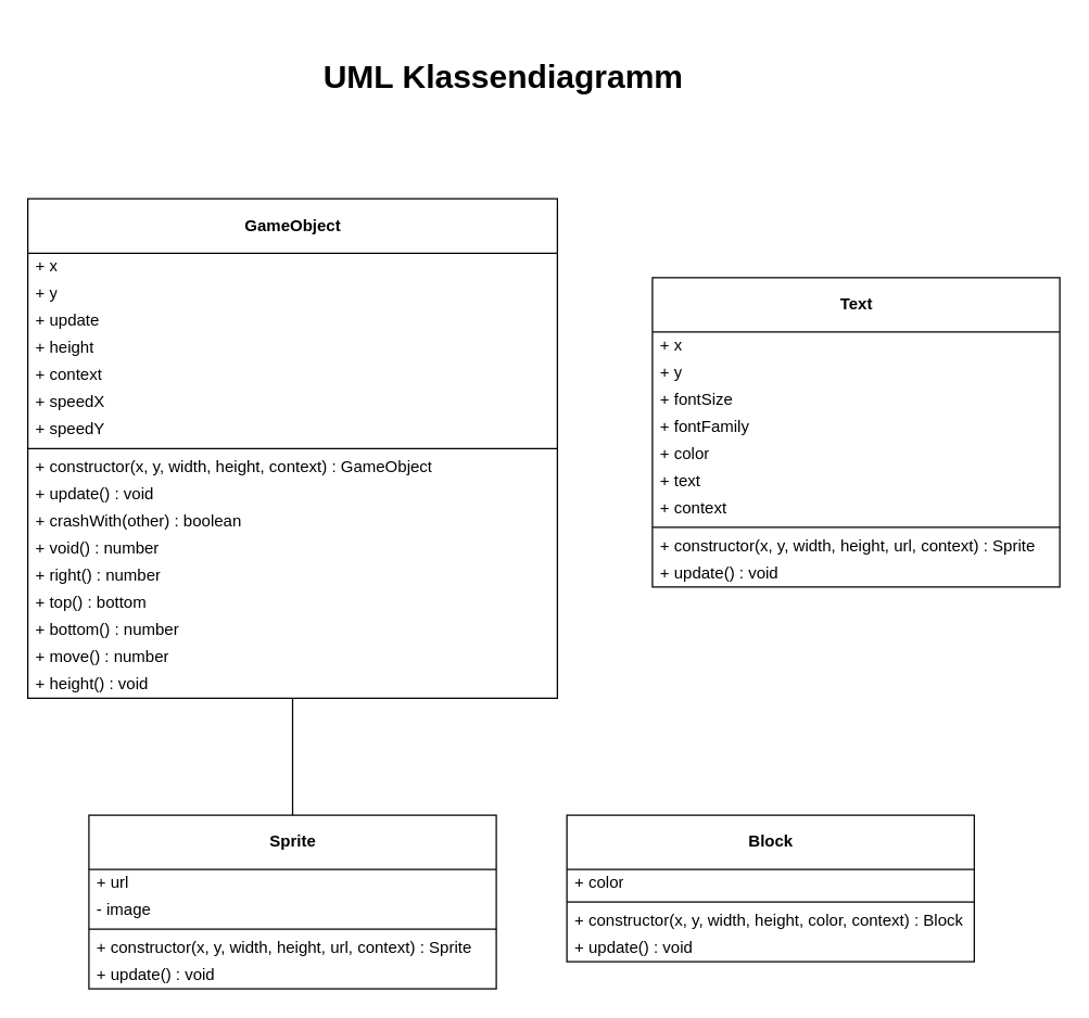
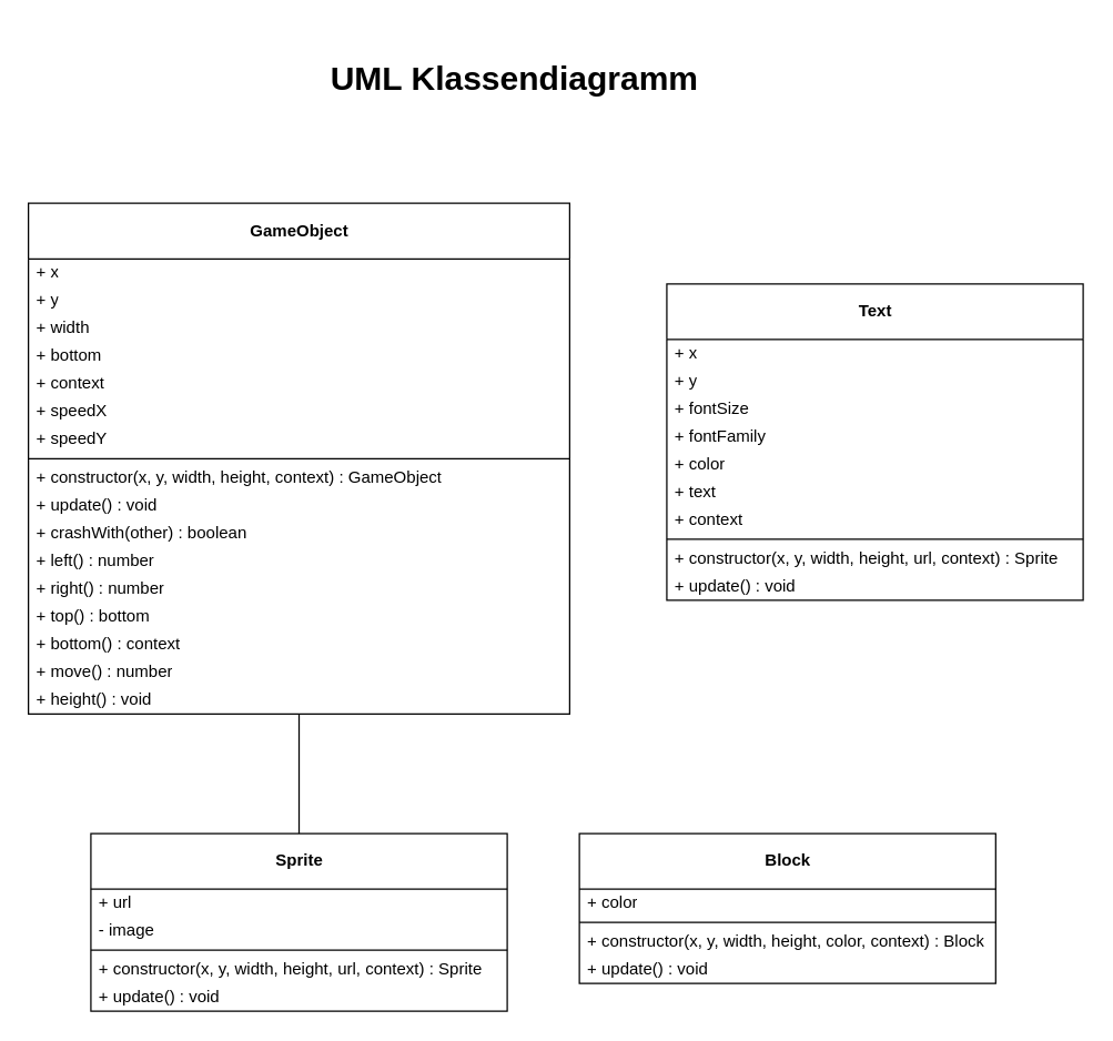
- <mxCell id="5" value="+ update" style="text;html=1;strokeColor=none;fillColor=none;align=left;verticalAlign=middle;spacingLeft=4;spacingRight=4;overflow=hidden;rotatable=0;points=[[0,0.5],[1,0.5]];portConstraint=eastwest;" vertex="1" parent="2"><mxGeometry y="80" width="390" height="20" as="geometry" /></mxCell>
+ <mxCell id="5" value="+ width" style="text;html=1;strokeColor=none;fillColor=none;align=left;verticalAlign=middle;spacingLeft=4;spacingRight=4;overflow=hidden;rotatable=0;points=[[0,0.5],[1,0.5]];portConstraint=eastwest;" vertex="1" parent="2"><mxGeometry y="80" width="390" height="20" as="geometry" /></mxCell>
- <mxCell id="6" value="+ height" style="text;html=1;strokeColor=none;fillColor=none;align=left;verticalAlign=middle;spacingLeft=4;spacingRight=4;overflow=hidden;rotatable=0;points=[[0,0.5],[1,0.5]];portConstraint=eastwest;" vertex="1" parent="2"><mxGeometry y="100" width="390" height="20" as="geometry" /></mxCell>
+ <mxCell id="6" value="+ bottom" style="text;html=1;strokeColor=none;fillColor=none;align=left;verticalAlign=middle;spacingLeft=4;spacingRight=4;overflow=hidden;rotatable=0;points=[[0,0.5],[1,0.5]];portConstraint=eastwest;" vertex="1" parent="2"><mxGeometry y="100" width="390" height="20" as="geometry" /></mxCell>
- <mxCell id="14" value="+ void() : number" style="text;html=1;strokeColor=none;fillColor=none;align=left;verticalAlign=middle;spacingLeft=4;spacingRight=4;overflow=hidden;rotatable=0;points=[[0,0.5],[1,0.5]];portConstraint=eastwest;" vertex="1" parent="2"><mxGeometry y="248" width="390" height="20" as="geometry" /></mxCell>
+ <mxCell id="14" value="+ left() : number" style="text;html=1;strokeColor=none;fillColor=none;align=left;verticalAlign=middle;spacingLeft=4;spacingRight=4;overflow=hidden;rotatable=0;points=[[0,0.5],[1,0.5]];portConstraint=eastwest;" vertex="1" parent="2"><mxGeometry y="248" width="390" height="20" as="geometry" /></mxCell>
- <mxCell id="17" value="+ bottom() : number" style="text;html=1;strokeColor=none;fillColor=none;align=left;verticalAlign=middle;spacingLeft=4;spacingRight=4;overflow=hidden;rotatable=0;points=[[0,0.5],[1,0.5]];portConstraint=eastwest;" vertex="1" parent="2"><mxGeometry y="308" width="390" height="20" as="geometry" /></mxCell>
+ <mxCell id="17" value="+ bottom() : context" style="text;html=1;strokeColor=none;fillColor=none;align=left;verticalAlign=middle;spacingLeft=4;spacingRight=4;overflow=hidden;rotatable=0;points=[[0,0.5],[1,0.5]];portConstraint=eastwest;" vertex="1" parent="2"><mxGeometry y="308" width="390" height="20" as="geometry" /></mxCell>
